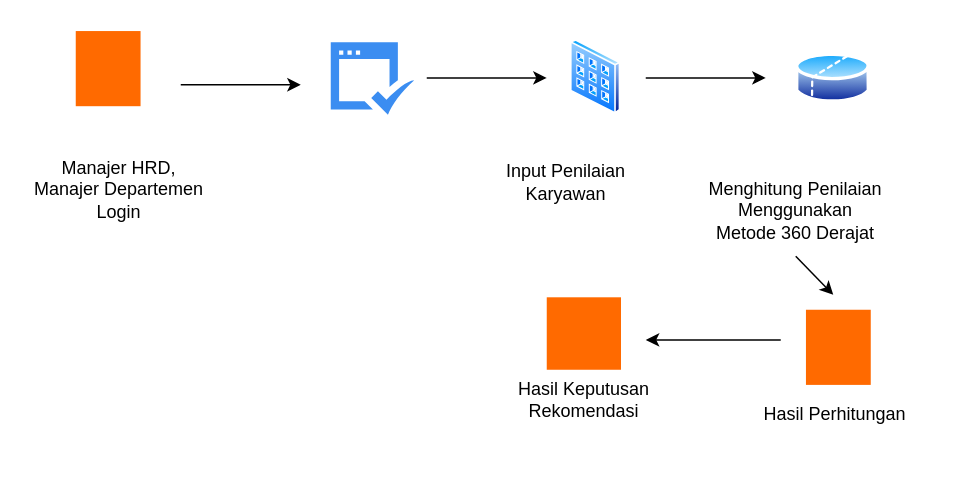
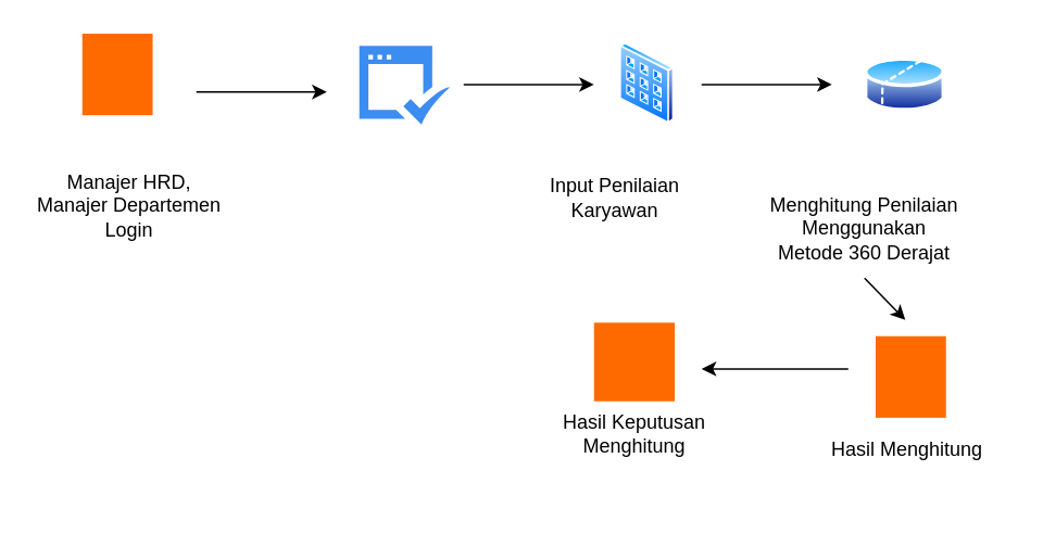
- <mxCell id="12" value="Hasil Keputusan Rekomendasi" style="text;html=1;align=center;verticalAlign=middle;whiteSpace=wrap;rounded=0;" parent="1" vertex="1"><mxGeometry x="329.55" y="236" width="118.4" height="60" as="geometry" /></mxCell>
+ <mxCell id="12" value="Hasil Keputusan Menghitung" style="text;html=1;align=center;verticalAlign=middle;whiteSpace=wrap;rounded=0;" parent="1" vertex="1"><mxGeometry x="329.55" y="236" width="118.4" height="60" as="geometry" /></mxCell>
- <mxCell id="10" value="&lt;font style=&quot;vertical-align: inherit;&quot;&gt;&lt;font style=&quot;vertical-align: inherit;&quot;&gt;&lt;font style=&quot;vertical-align: inherit;&quot;&gt;&lt;font style=&quot;vertical-align: inherit;&quot;&gt;Hasil Perhitungan&amp;nbsp;&lt;/font&gt;&lt;/font&gt;&lt;/font&gt;&lt;/font&gt;" style="text;html=1;align=center;verticalAlign=middle;whiteSpace=wrap;rounded=0;" parent="1" vertex="1"><mxGeometry x="499.2" y="246" width="118.4" height="60" as="geometry" /></mxCell>
+ <mxCell id="10" value="&lt;font style=&quot;vertical-align: inherit;&quot;&gt;&lt;font style=&quot;vertical-align: inherit;&quot;&gt;&lt;font style=&quot;vertical-align: inherit;&quot;&gt;&lt;font style=&quot;vertical-align: inherit;&quot;&gt;Hasil Menghitung&amp;nbsp;&lt;/font&gt;&lt;/font&gt;&lt;/font&gt;&lt;/font&gt;" style="text;html=1;align=center;verticalAlign=middle;whiteSpace=wrap;rounded=0;" parent="1" vertex="1"><mxGeometry x="499.2" y="246" width="118.4" height="60" as="geometry" /></mxCell>
